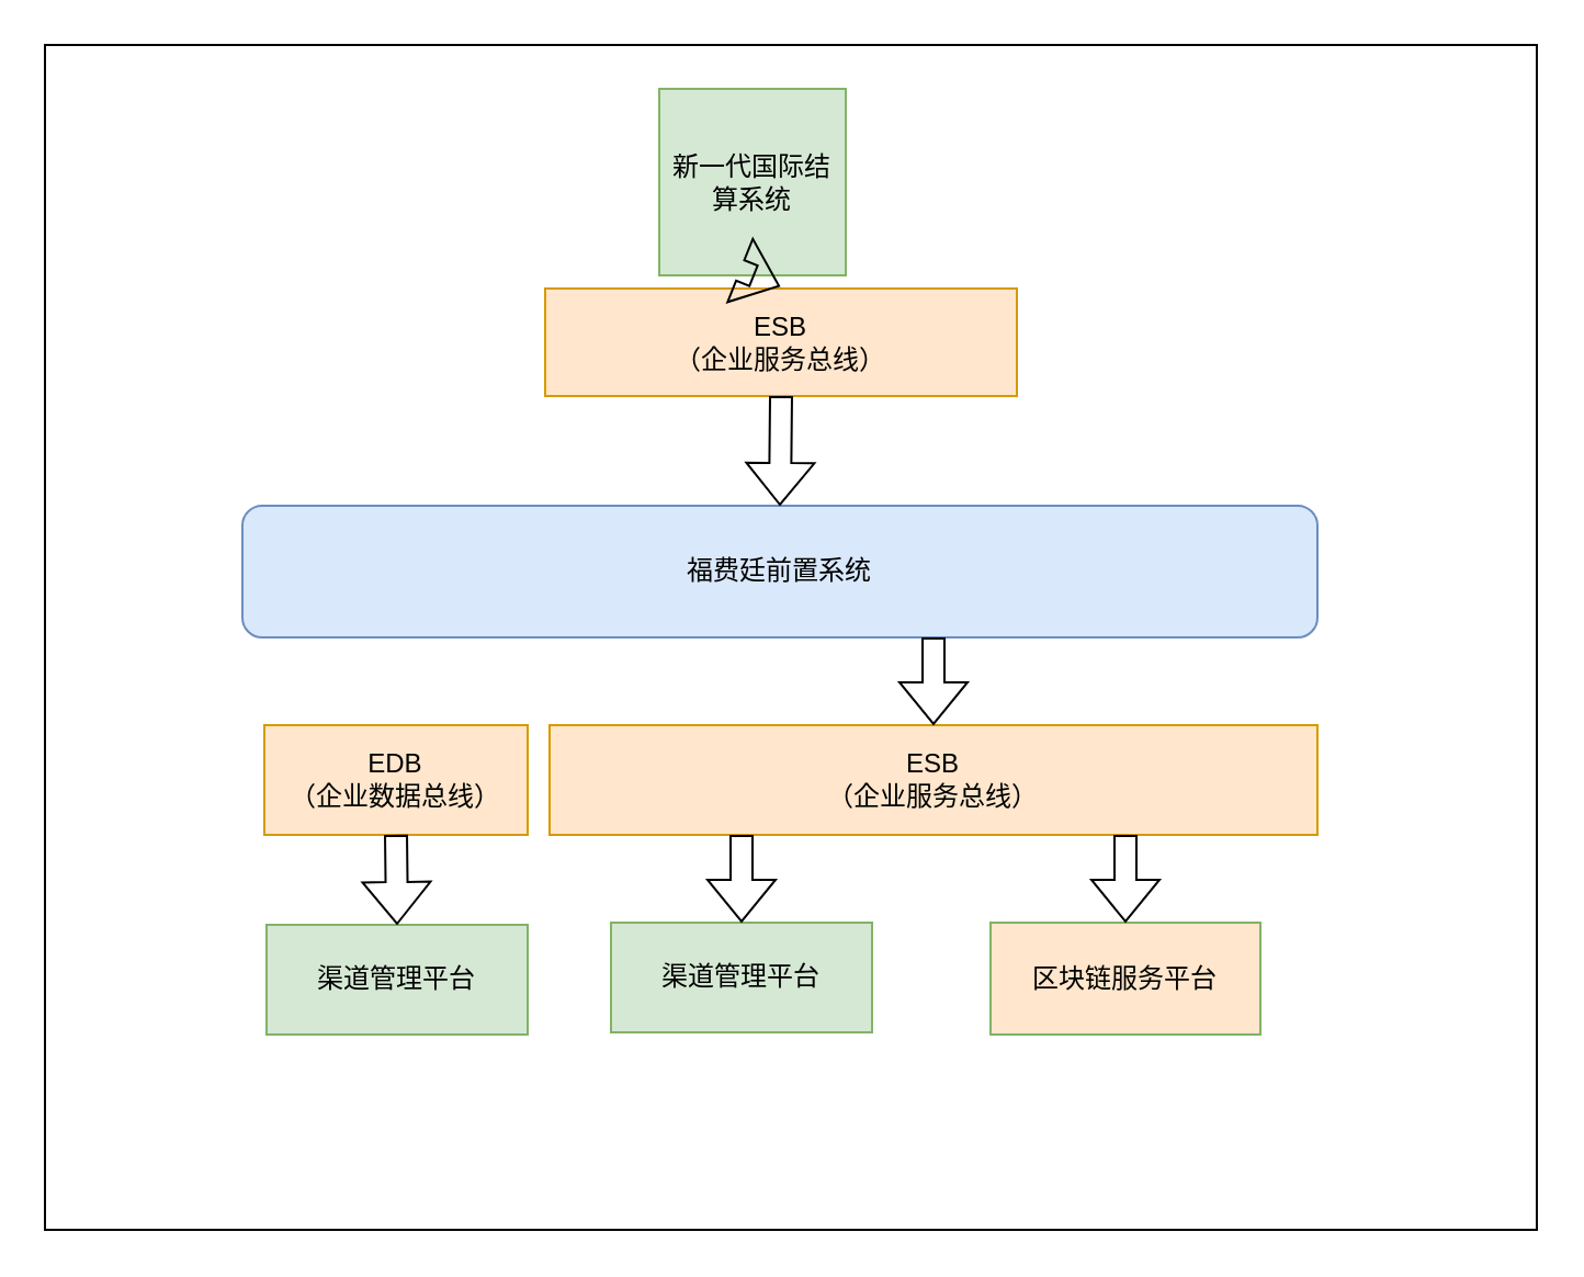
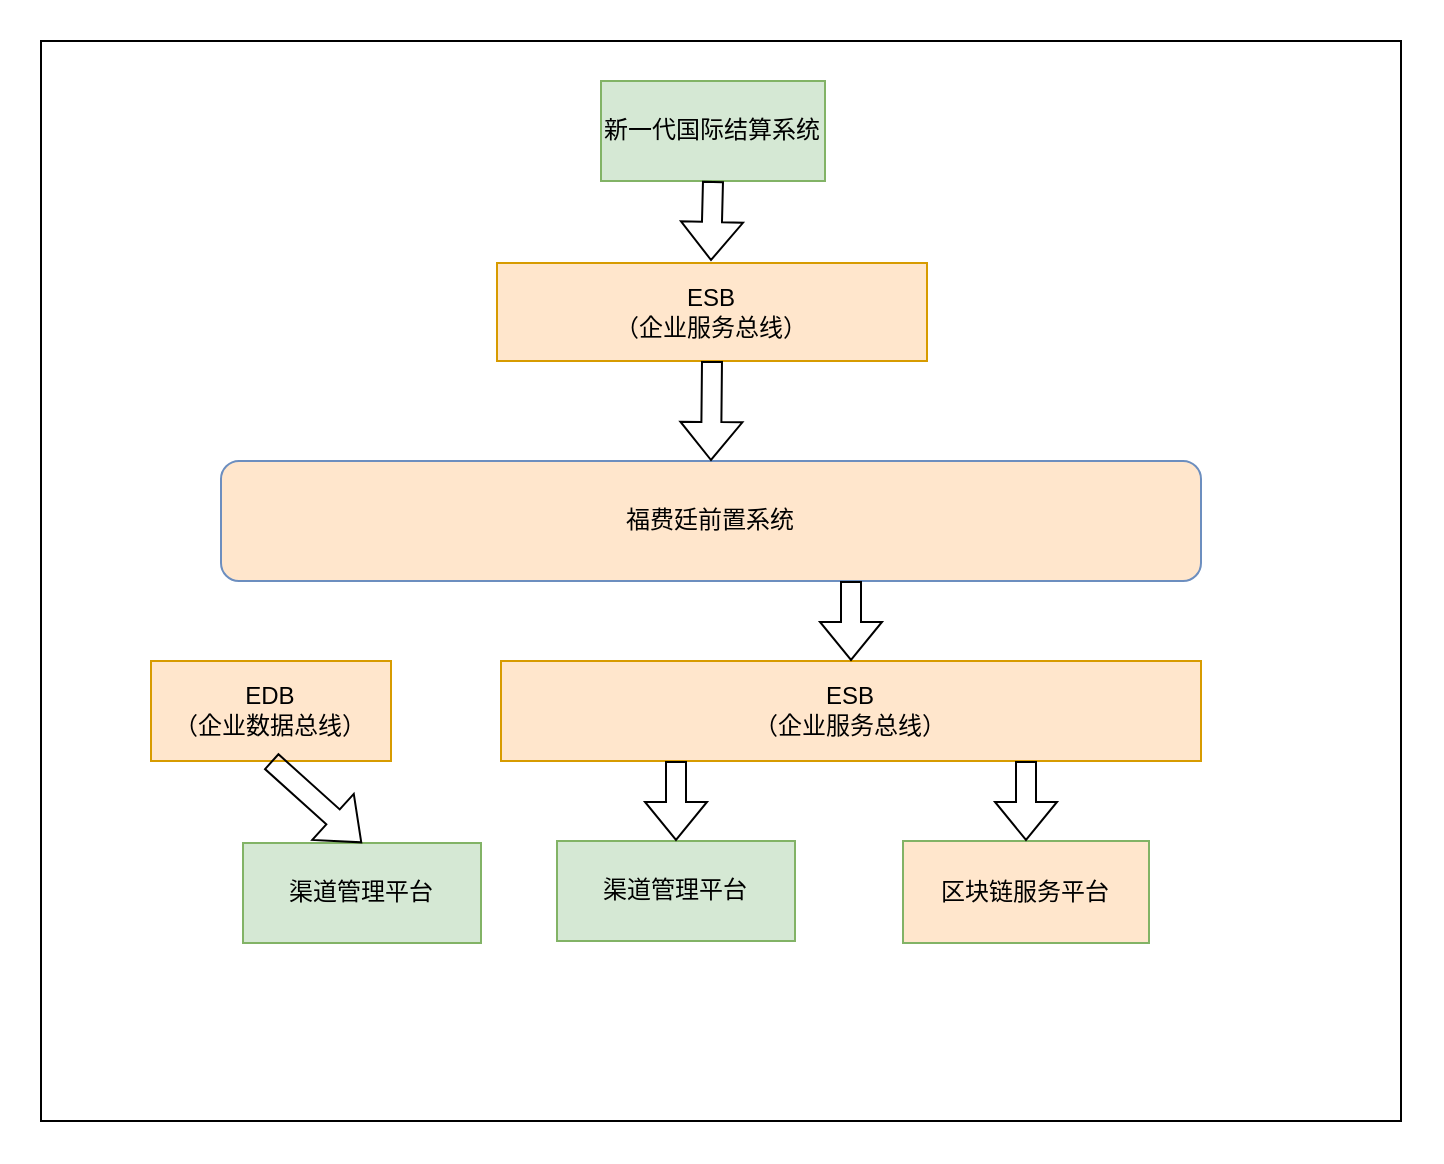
- <mxCell id="7" value="新一代国际结算系统" style="rounded=0;whiteSpace=wrap;html=1;fillColor=#d5e8d4;strokeColor=#82b366;" vertex="1" parent="1"><mxGeometry x="300" y="40" width="85" height="85" as="geometry" /></mxCell>
+ <mxCell id="7" value="新一代国际结算系统" style="rounded=0;whiteSpace=wrap;html=1;fillColor=#d5e8d4;strokeColor=#82b366;" vertex="1" parent="1"><mxGeometry x="300" y="40" width="112" height="50" as="geometry" /></mxCell>
- <mxCell id="3" value="福费廷前置系统" style="rounded=1;whiteSpace=wrap;html=1;fillColor=#dae8fc;strokeColor=#6c8ebf;" vertex="1" parent="1"><mxGeometry x="110" y="230" width="490" height="60" as="geometry" /></mxCell>
+ <mxCell id="3" value="福费廷前置系统" style="rounded=1;whiteSpace=wrap;html=1;fillColor=#ffe6cc;strokeColor=#6c8ebf;" vertex="1" parent="1"><mxGeometry x="110" y="230" width="490" height="60" as="geometry" /></mxCell>
- <mxCell id="14" value="EDB&lt;br&gt;（企业数据总线）" style="rounded=0;whiteSpace=wrap;html=1;fillColor=#ffe6cc;strokeColor=#d79b00;" vertex="1" parent="1"><mxGeometry x="120" y="330" width="120" height="50" as="geometry" /></mxCell>
+ <mxCell id="14" value="EDB&lt;br&gt;（企业数据总线）" style="rounded=0;whiteSpace=wrap;html=1;fillColor=#ffe6cc;strokeColor=#d79b00;" vertex="1" parent="1"><mxGeometry x="75" y="330" width="120" height="50" as="geometry" /></mxCell>
